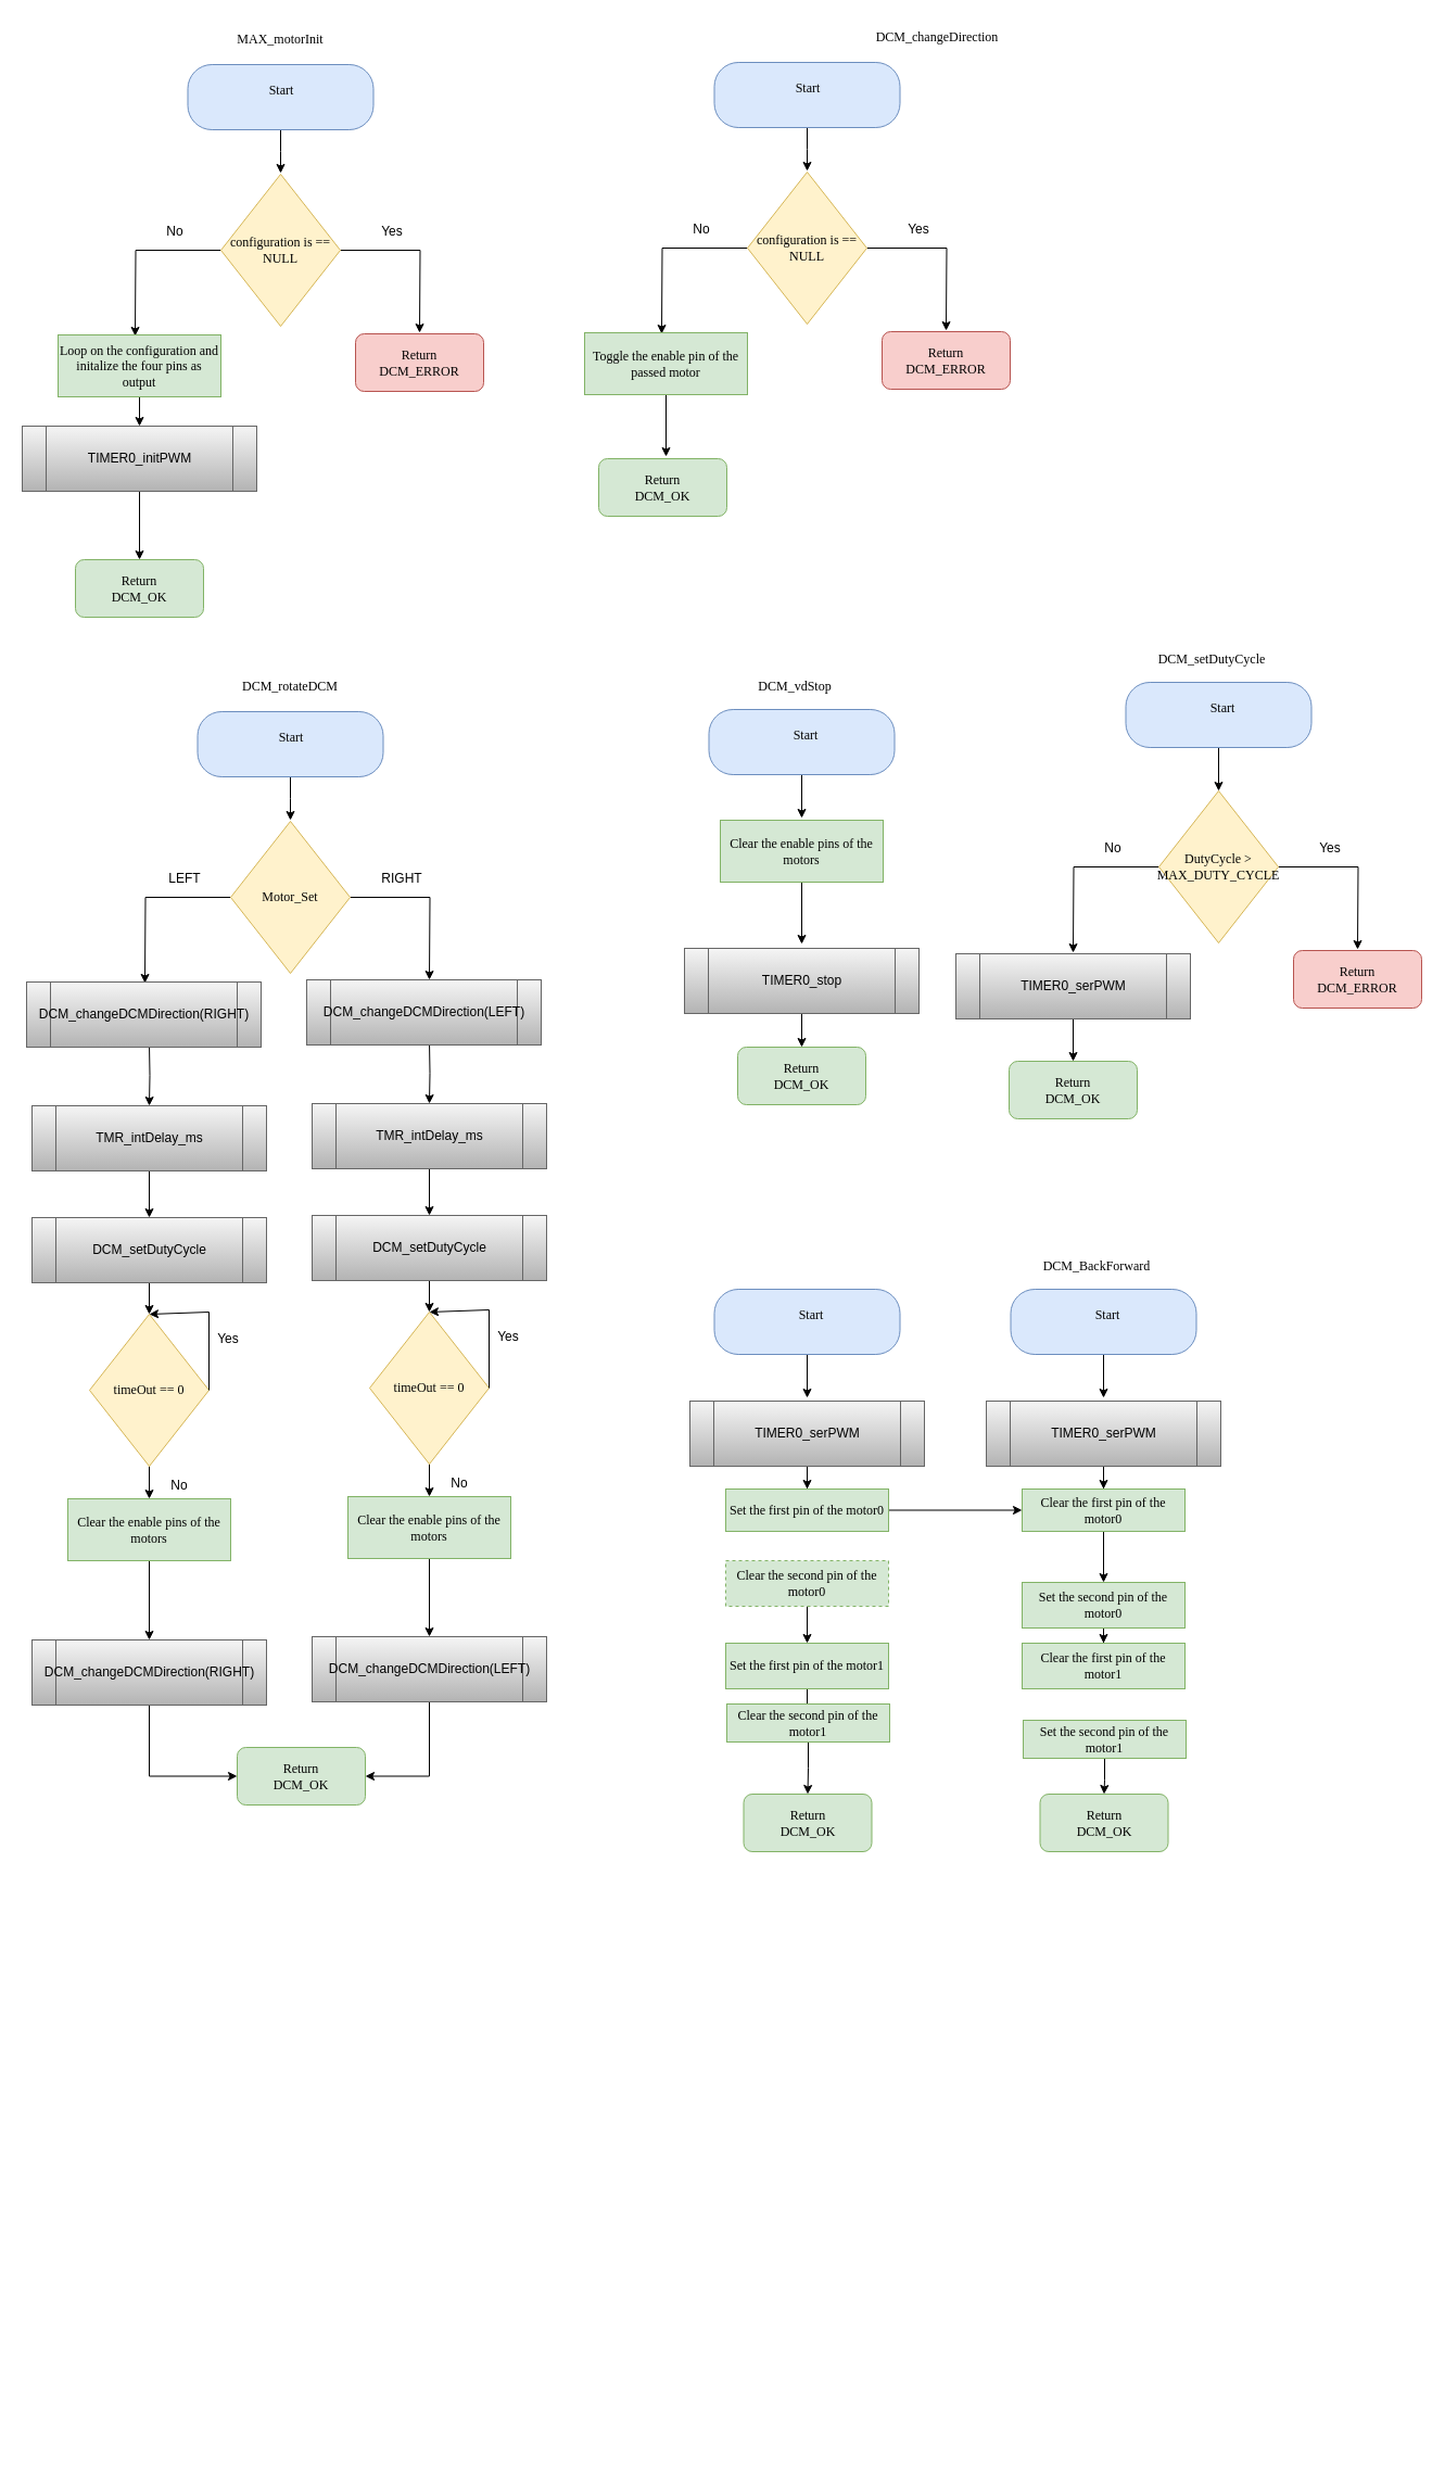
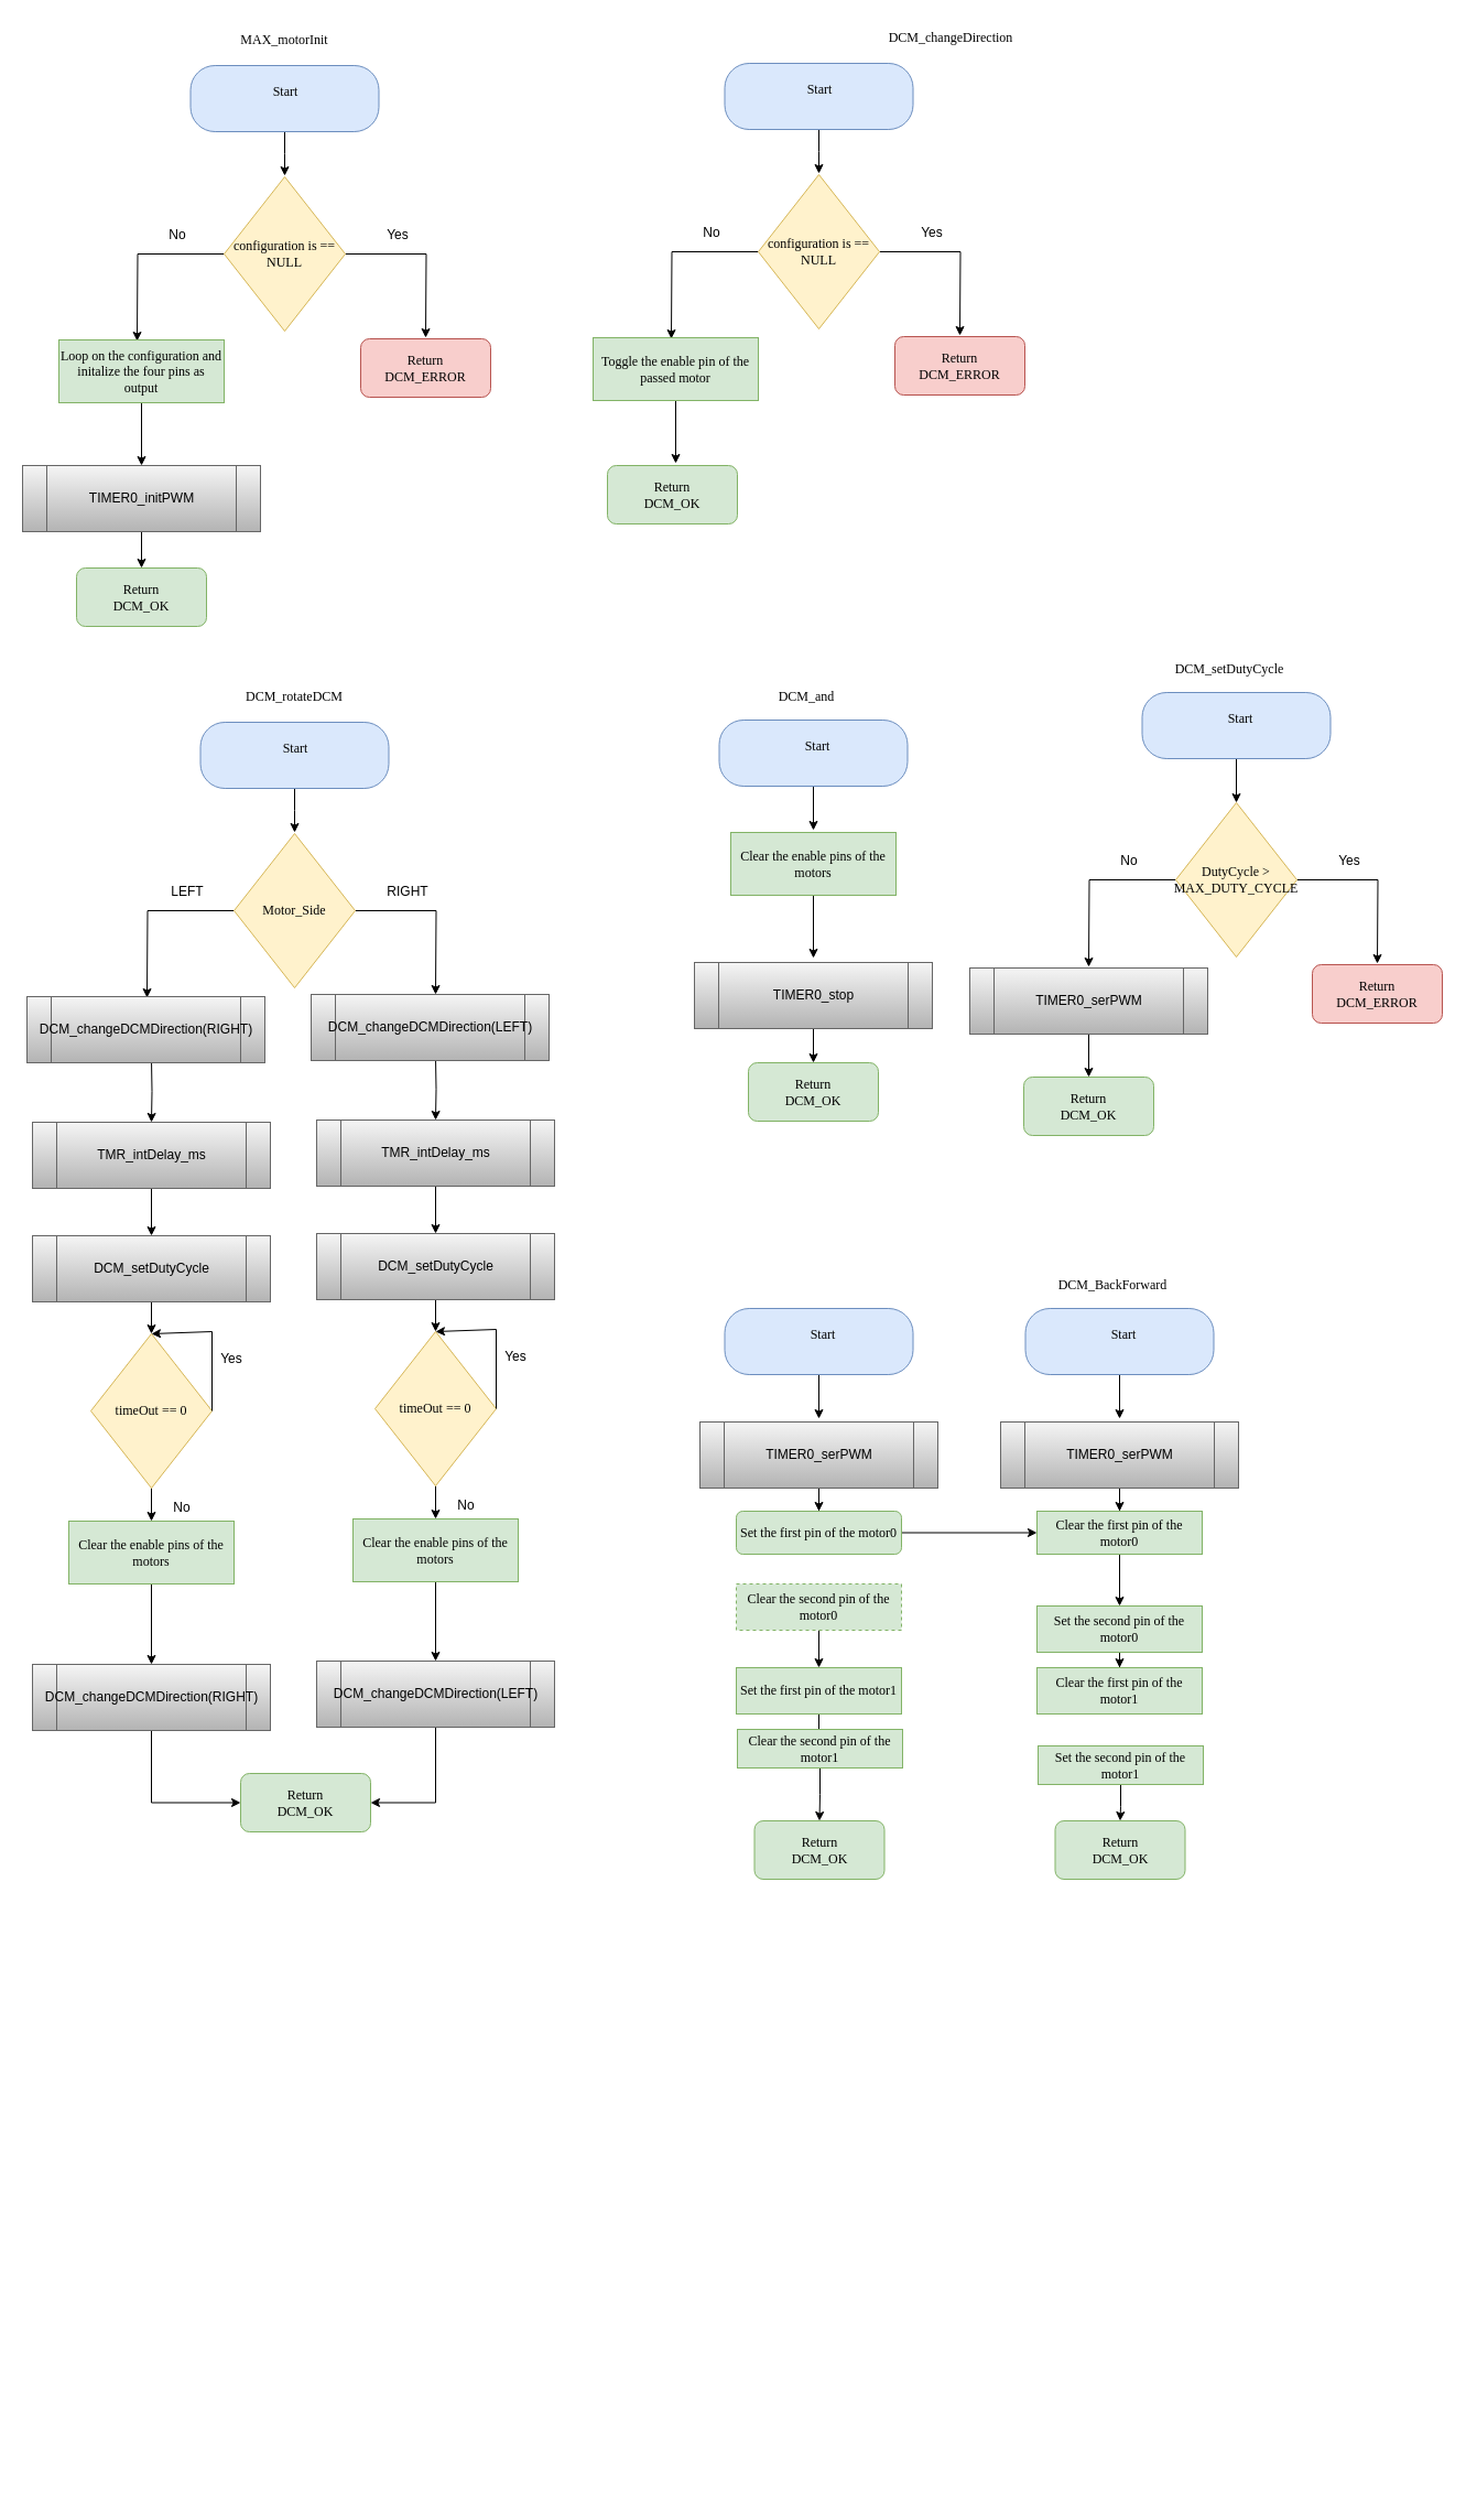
- <mxCell id="16" value="TIMER0_initPWM" style="shape=process;whiteSpace=wrap;html=1;backgroundOutline=1;fillColor=#f5f5f5;gradientColor=#b3b3b3;strokeColor=#666666;" vertex="1" parent="1"><mxGeometry x="20" y="392" width="216" height="60" as="geometry" /></mxCell>
+ <mxCell id="16" value="TIMER0_initPWM" style="shape=process;whiteSpace=wrap;html=1;backgroundOutline=1;fillColor=#f5f5f5;gradientColor=#b3b3b3;strokeColor=#666666;" vertex="1" parent="1"><mxGeometry x="20" y="422" width="216" height="60" as="geometry" /></mxCell>
- <mxCell id="36" value="DCM_vdStop" style="text;whiteSpace=wrap;html=1;fontFamily=Calibri;fontSize=12;align=center;" vertex="1" parent="1"><mxGeometry x="683" y="618" width="98" height="22" as="geometry" /></mxCell>
+ <mxCell id="36" value="DCM_and" style="text;whiteSpace=wrap;html=1;fontFamily=Calibri;fontSize=12;align=center;" vertex="1" parent="1"><mxGeometry x="683" y="618" width="98" height="22" as="geometry" /></mxCell>
- <mxCell id="48" value="&lt;span style=&quot;font-size: 12px;&quot;&gt;Motor_Set&lt;br&gt;&lt;/span&gt;" style="rhombus;whiteSpace=wrap;html=1;fillColor=#fff2cc;strokeColor=#d6b656;fontFamily=Calibri;fontSize=12;" vertex="1" parent="1"><mxGeometry x="212" y="756" width="110" height="140" as="geometry" /></mxCell>
+ <mxCell id="48" value="&lt;span style=&quot;font-size: 12px;&quot;&gt;Motor_Side&lt;br&gt;&lt;/span&gt;" style="rhombus;whiteSpace=wrap;html=1;fillColor=#fff2cc;strokeColor=#d6b656;fontFamily=Calibri;fontSize=12;" vertex="1" parent="1"><mxGeometry x="212" y="756" width="110" height="140" as="geometry" /></mxCell>
- <mxCell id="99" value="&lt;font style=&quot;font-size: 12px;&quot;&gt;Set the first pin of the motor0&lt;/font&gt;" style="rounded=0;whiteSpace=wrap;html=1;fillColor=#d5e8d4;strokeColor=#82b366;fontFamily=Calibri;fontSize=12;" vertex="1" parent="1"><mxGeometry x="668" y="1371" width="150" height="39" as="geometry" /></mxCell>
+ <mxCell id="99" value="&lt;font style=&quot;font-size: 12px;&quot;&gt;Set the first pin of the motor0&lt;/font&gt;" style="whiteSpace=wrap;html=1;fillColor=#d5e8d4;strokeColor=#82b366;fontFamily=Calibri;fontSize=12;rounded=1;" vertex="1" parent="1"><mxGeometry x="668" y="1371" width="150" height="39" as="geometry" /></mxCell>
